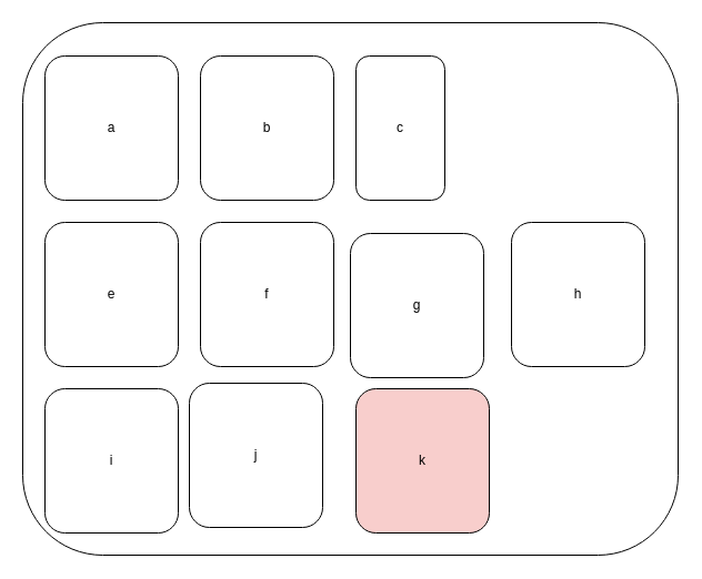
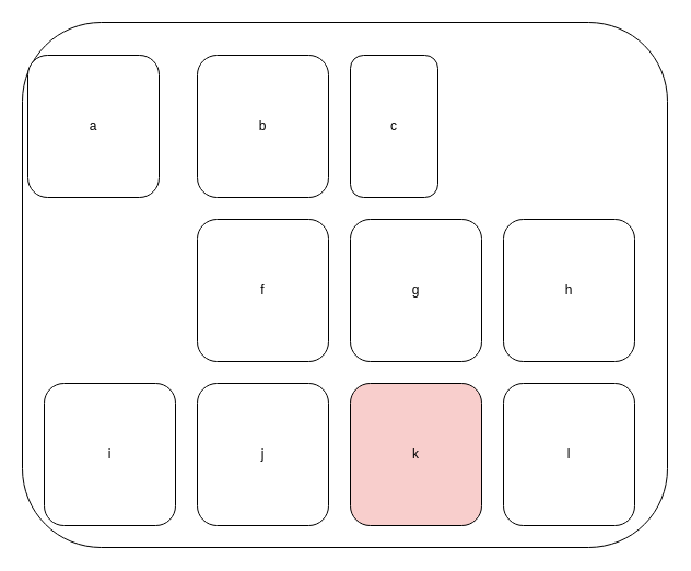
- <mxCell id="3" value="a" style="rounded=1;whiteSpace=wrap;html=1;" vertex="1" parent="1"><mxGeometry x="40" y="50" width="120" height="130" as="geometry" /></mxCell>
+ <mxCell id="3" value="a" style="rounded=1;whiteSpace=wrap;html=1;" vertex="1" parent="1"><mxGeometry x="25" y="50" width="120" height="130" as="geometry" /></mxCell>
- <mxCell id="6" value="e" style="rounded=1;whiteSpace=wrap;html=1;" vertex="1" parent="1"><mxGeometry x="40" y="200" width="120" height="130" as="geometry" /></mxCell>
- <mxCell id="8" value="g" style="rounded=1;whiteSpace=wrap;html=1;" vertex="1" parent="1"><mxGeometry x="315" y="210" width="120" height="130" as="geometry" /></mxCell>
+ <mxCell id="8" value="g" style="rounded=1;whiteSpace=wrap;html=1;" vertex="1" parent="1"><mxGeometry x="320" y="200" width="120" height="130" as="geometry" /></mxCell>
- <mxCell id="11" value="j" style="rounded=1;whiteSpace=wrap;html=1;" vertex="1" parent="1"><mxGeometry x="170" y="345" width="120" height="130" as="geometry" /></mxCell>
+ <mxCell id="11" value="j" style="rounded=1;whiteSpace=wrap;html=1;" vertex="1" parent="1"><mxGeometry x="180" y="350" width="120" height="130" as="geometry" /></mxCell>
+ <mxCell id="13" value="l" style="rounded=1;whiteSpace=wrap;html=1;" vertex="1" parent="1"><mxGeometry x="460" y="350" width="120" height="130" as="geometry" /></mxCell>
